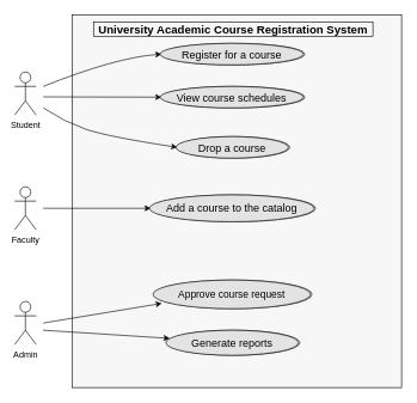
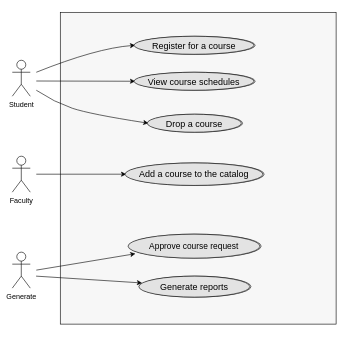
- <mxCell id="6" value="&lt;h1 style=&quot;font-size: 16px;&quot;&gt;University Academic Course Registration System&lt;/h1&gt;" style="text;html=1;strokeColor=#000000;fillColor=none;spacing=5;spacingTop=-20;whiteSpace=wrap;overflow=hidden;rounded=0;align=center;fontColor=#000000;" parent="1" vertex="1"><mxGeometry x="130" y="30" width="390" height="20" as="geometry" /></mxCell>
- <mxCell id="4" value="Admin" style="shape=umlActor;verticalLabelPosition=bottom;verticalAlign=top;html=1;outlineConnect=0;strokeColor=#000000;fontColor=#000000;" parent="1" vertex="1"><mxGeometry x="20" y="420" width="30" height="60" as="geometry" /></mxCell>
+ <mxCell id="4" value="Generate" style="shape=umlActor;verticalLabelPosition=bottom;verticalAlign=top;html=1;outlineConnect=0;strokeColor=#000000;fontColor=#000000;" parent="1" vertex="1"><mxGeometry x="20" y="420" width="30" height="60" as="geometry" /></mxCell>
